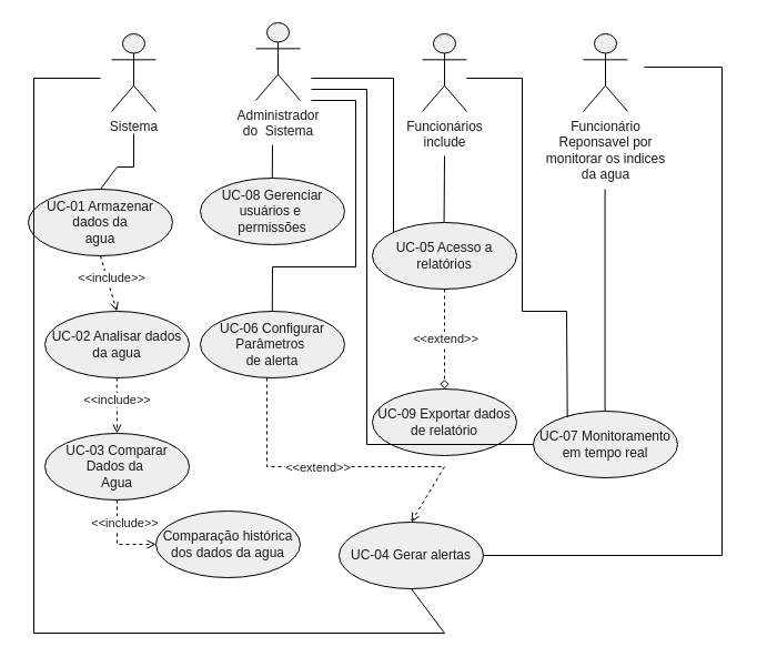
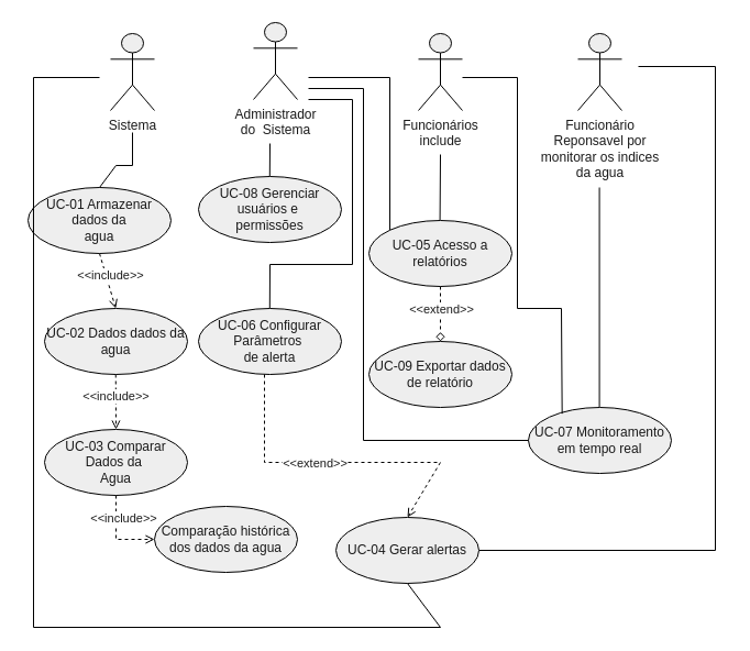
- <mxCell id="6" value="UC-02 Analisar dados da agua" style="ellipse;whiteSpace=wrap;html=1;strokeColor=#000000;fontColor=#1A1A1A;fillColor=#EEEEEE;" parent="1" vertex="1"><mxGeometry x="40" y="280" width="130" height="60" as="geometry" /></mxCell>
+ <mxCell id="6" value="UC-02 Dados dados da agua" style="ellipse;whiteSpace=wrap;html=1;strokeColor=#000000;fontColor=#1A1A1A;fillColor=#EEEEEE;" parent="1" vertex="1"><mxGeometry x="40" y="280" width="130" height="60" as="geometry" /></mxCell>
- <mxCell id="20" value="UC-09 Exportar dados de relatório" style="ellipse;whiteSpace=wrap;html=1;strokeColor=#000000;fontColor=#1A1A1A;fillColor=#EEEEEE;" parent="1" vertex="1"><mxGeometry x="335" y="350" width="130" height="60" as="geometry" /></mxCell>
+ <mxCell id="20" value="UC-09 Exportar dados de relatório" style="ellipse;whiteSpace=wrap;html=1;strokeColor=#000000;fontColor=#1A1A1A;fillColor=#EEEEEE;" parent="1" vertex="1"><mxGeometry x="335" y="310" width="130" height="60" as="geometry" /></mxCell>
